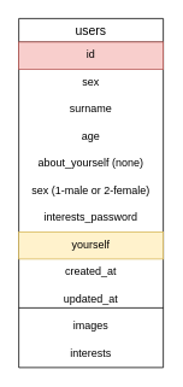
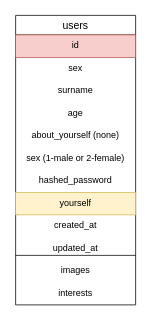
- <mxCell id="9" value="interests_password" style="text;spacingLeft=4;spacingRight=4;overflow=hidden;rotatable=0;points=[[0,0.5],[1,0.5]];portConstraint=eastwest;fontSize=12;align=center;" vertex="1" parent="2"><mxGeometry y="206" width="160" height="30" as="geometry" /></mxCell>
+ <mxCell id="9" value="hashed_password" style="text;spacingLeft=4;spacingRight=4;overflow=hidden;rotatable=0;points=[[0,0.5],[1,0.5]];portConstraint=eastwest;fontSize=12;align=center;" vertex="1" parent="2"><mxGeometry y="206" width="160" height="30" as="geometry" /></mxCell>
